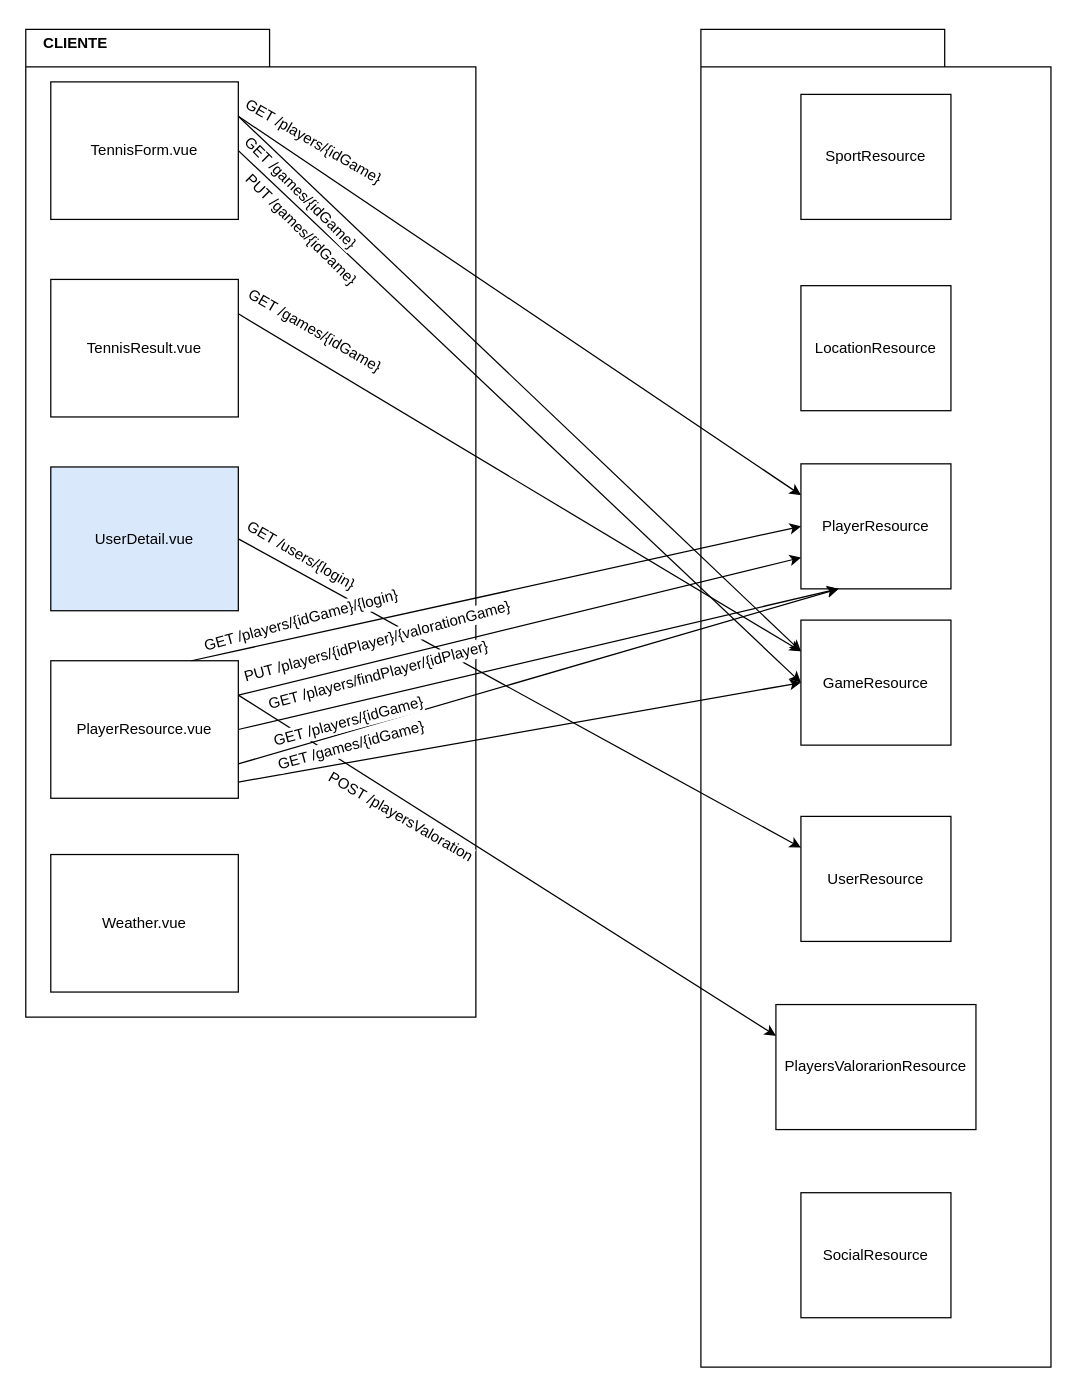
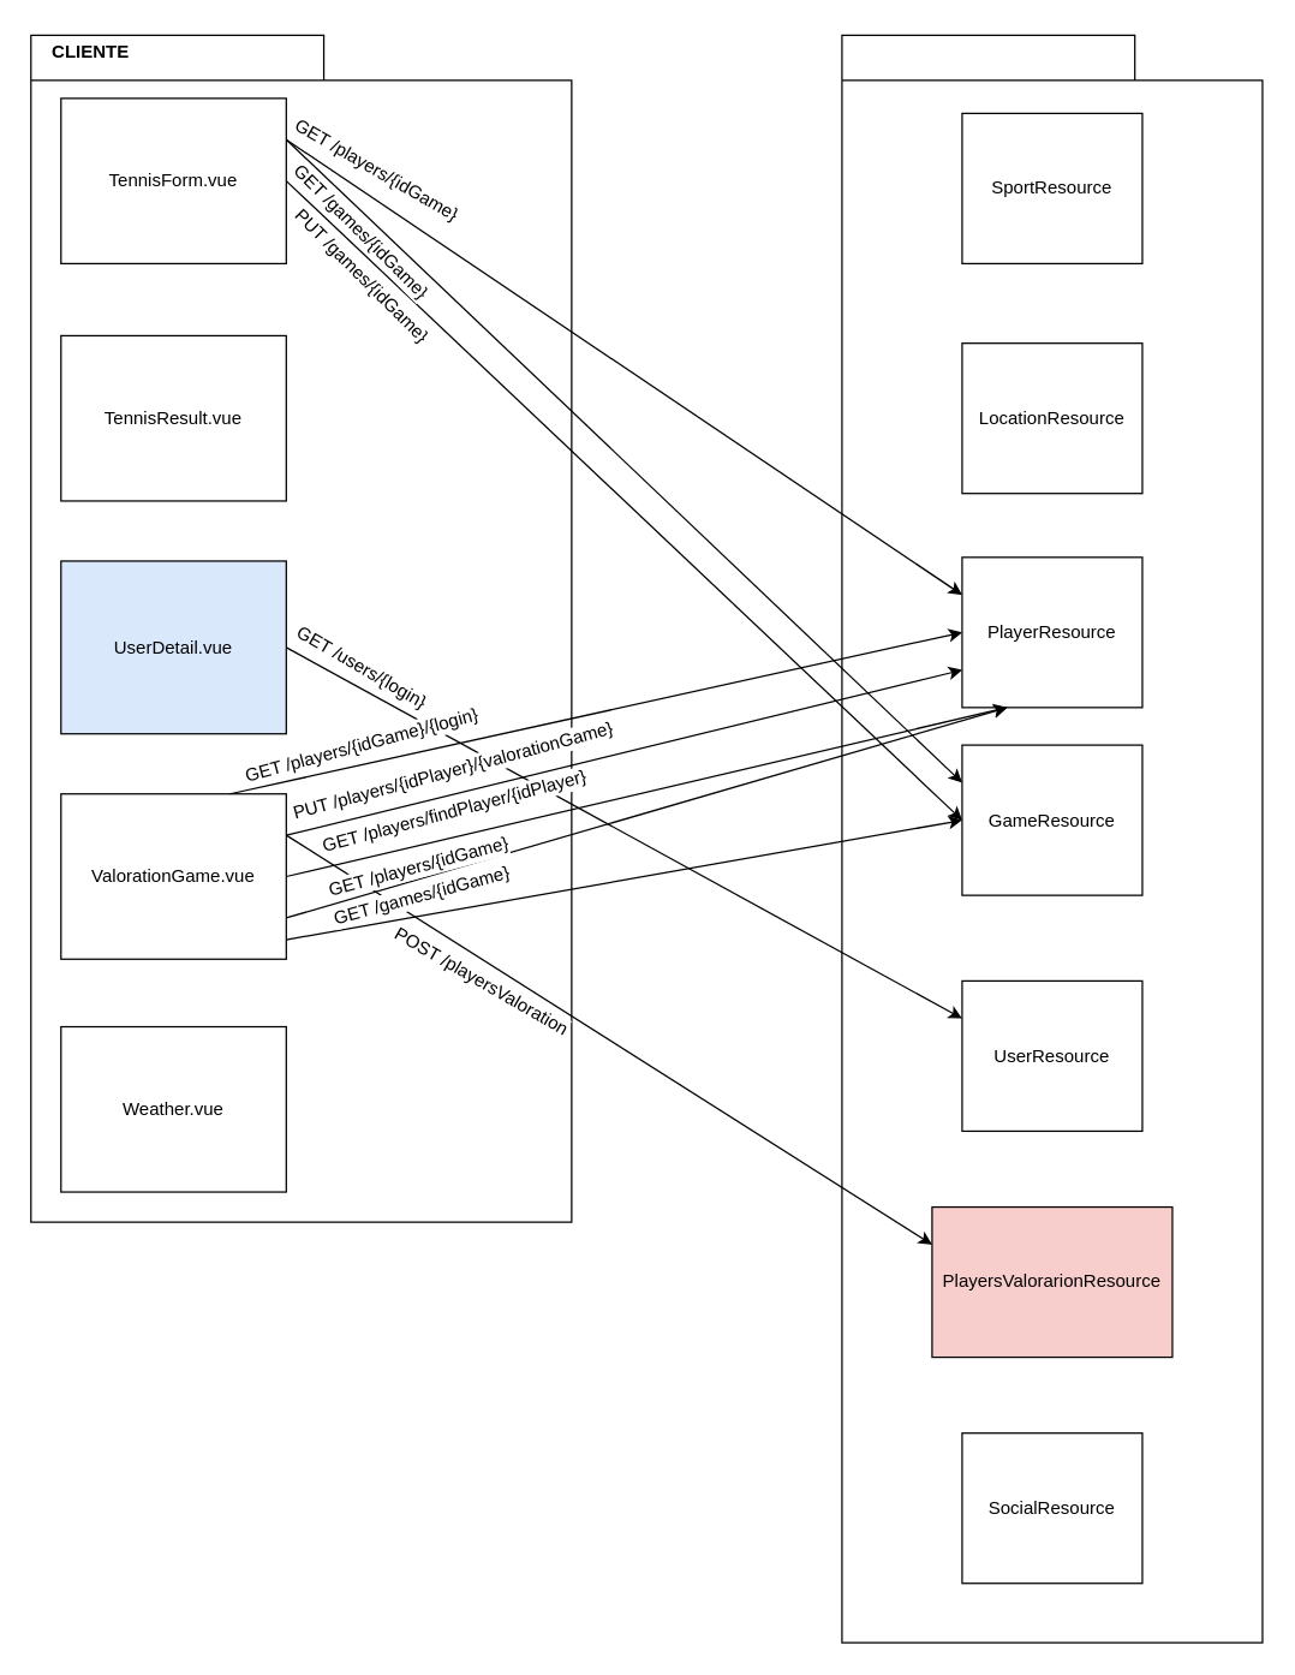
- <mxCell id="24" value="" style="endArrow=classic;html=1;entryX=0;entryY=0.25;entryDx=0;entryDy=0;exitX=1;exitY=0.25;exitDx=0;exitDy=0;" edge="1" parent="1" source="6" target="12"><mxGeometry width="50" height="50" relative="1" as="geometry"><mxPoint x="200" y="103" as="sourcePoint" /><mxPoint x="650" y="531" as="targetPoint" /><Array as="points" /></mxGeometry></mxCell>
- <mxCell id="25" value="GET /games/{idGame}" style="text;html=1;resizable=0;points=[];align=center;verticalAlign=middle;labelBackgroundColor=#ffffff;rotation=30;" vertex="1" connectable="0" parent="24"><mxGeometry x="-0.91" y="-1" relative="1" as="geometry"><mxPoint x="40.5" as="offset" /></mxGeometry></mxCell>
- <mxCell id="10" value="PlayerResource.vue" style="rounded=0;whiteSpace=wrap;html=1;" vertex="1" parent="1"><mxGeometry x="40" y="528" width="150" height="110" as="geometry" /></mxCell>
+ <mxCell id="10" value="ValorationGame.vue" style="rounded=0;whiteSpace=wrap;html=1;" vertex="1" parent="1"><mxGeometry x="40" y="528" width="150" height="110" as="geometry" /></mxCell>
- <mxCell id="13" value="PlayersValorarionResource" style="rounded=0;whiteSpace=wrap;html=1;" vertex="1" parent="1"><mxGeometry x="620" y="803" width="160" height="100" as="geometry" /></mxCell>
+ <mxCell id="13" value="PlayersValorarionResource" style="rounded=0;whiteSpace=wrap;html=1;fillColor=#f8cecc;" vertex="1" parent="1"><mxGeometry x="620" y="803" width="160" height="100" as="geometry" /></mxCell>
